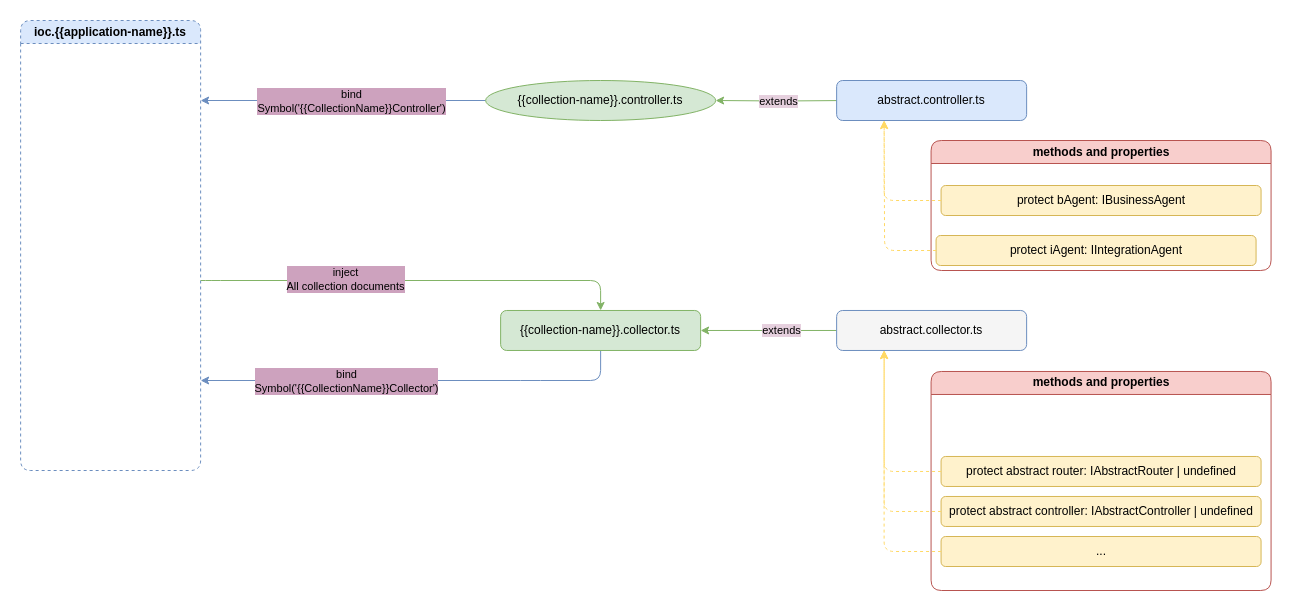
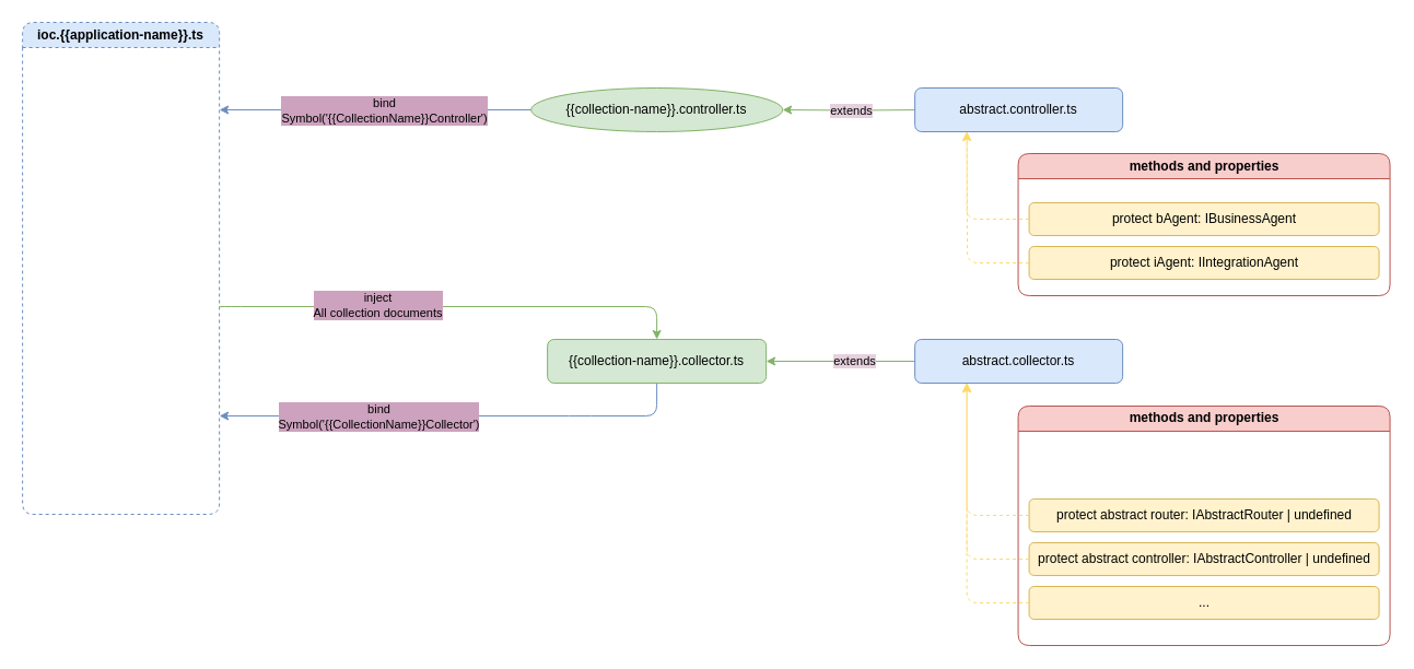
- <mxCell id="10" value="protect iAgent: IIntegrationAgent" style="rounded=1;whiteSpace=wrap;html=1;fillColor=#fff2cc;strokeColor=#d6b656;" parent="8" vertex="1"><mxGeometry x="5" y="95" width="320" height="30" as="geometry" /></mxCell>
+ <mxCell id="10" value="protect iAgent: IIntegrationAgent" style="rounded=1;whiteSpace=wrap;html=1;fillColor=#fff2cc;strokeColor=#d6b656;" parent="8" vertex="1"><mxGeometry x="10" y="85" width="320" height="30" as="geometry" /></mxCell>
- <mxCell id="24" value="abstract.collector.ts" style="rounded=1;whiteSpace=wrap;html=1;fillColor=#f5f5f5;strokeColor=#6c8ebf;" parent="1" vertex="1"><mxGeometry x="836.14" y="309.97" width="190" height="40" as="geometry" /></mxCell>
+ <mxCell id="24" value="abstract.collector.ts" style="rounded=1;whiteSpace=wrap;html=1;fillColor=#dae8fc;strokeColor=#6c8ebf;" parent="1" vertex="1"><mxGeometry x="836.14" y="309.97" width="190" height="40" as="geometry" /></mxCell>
